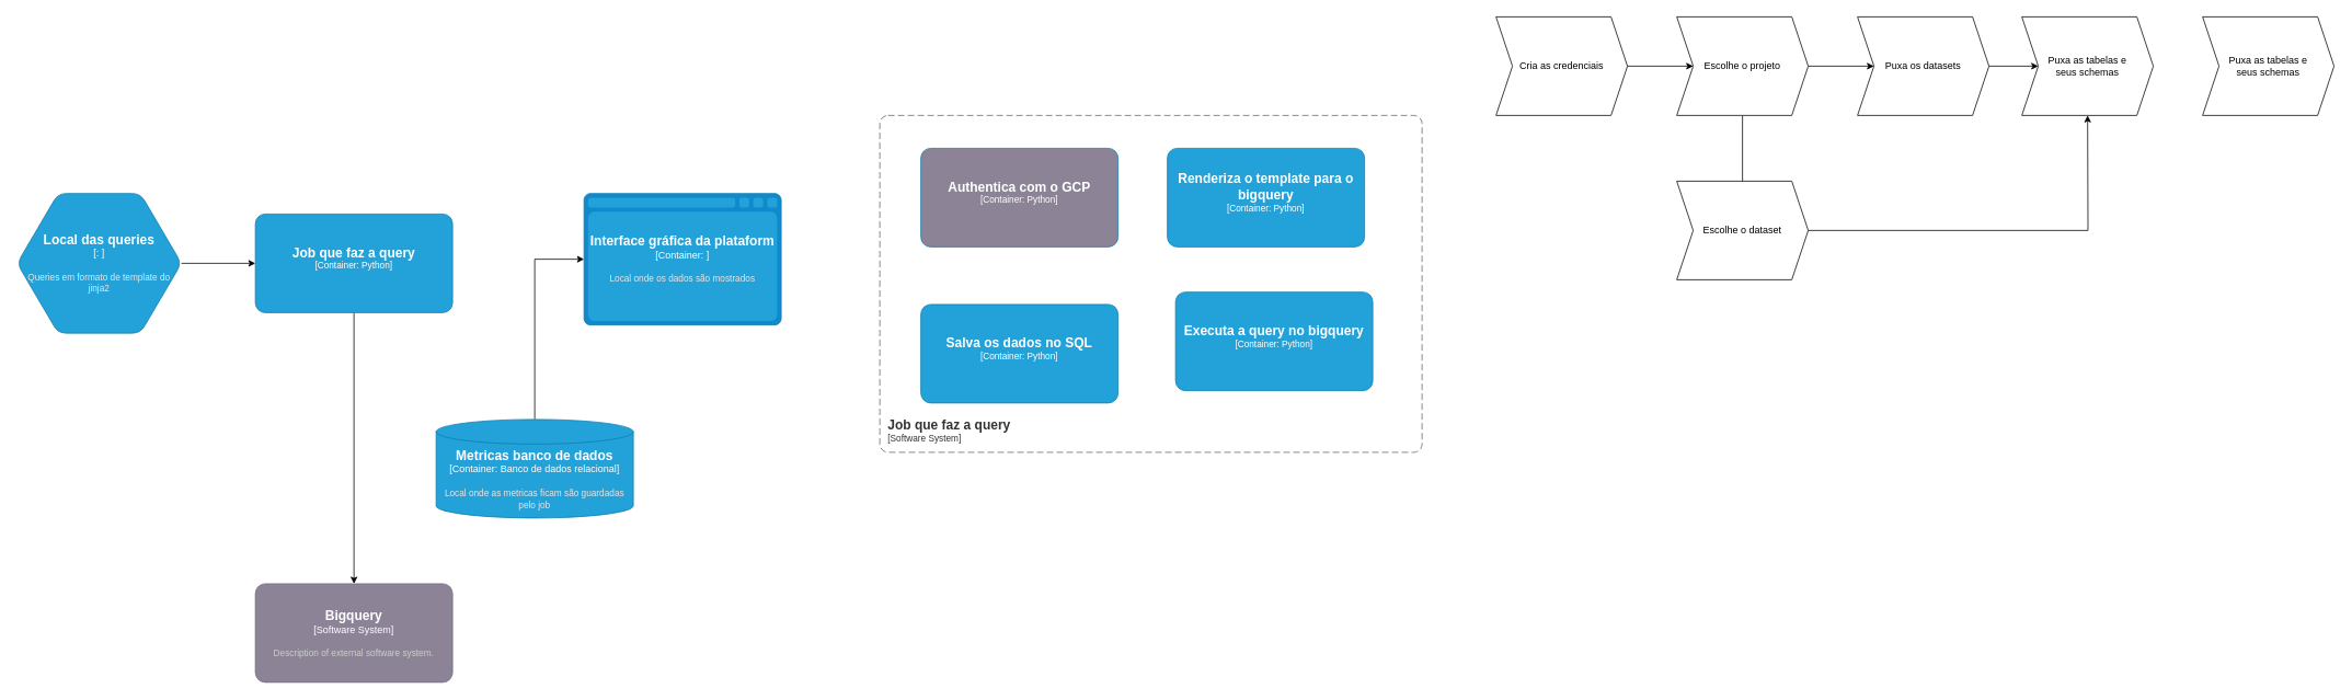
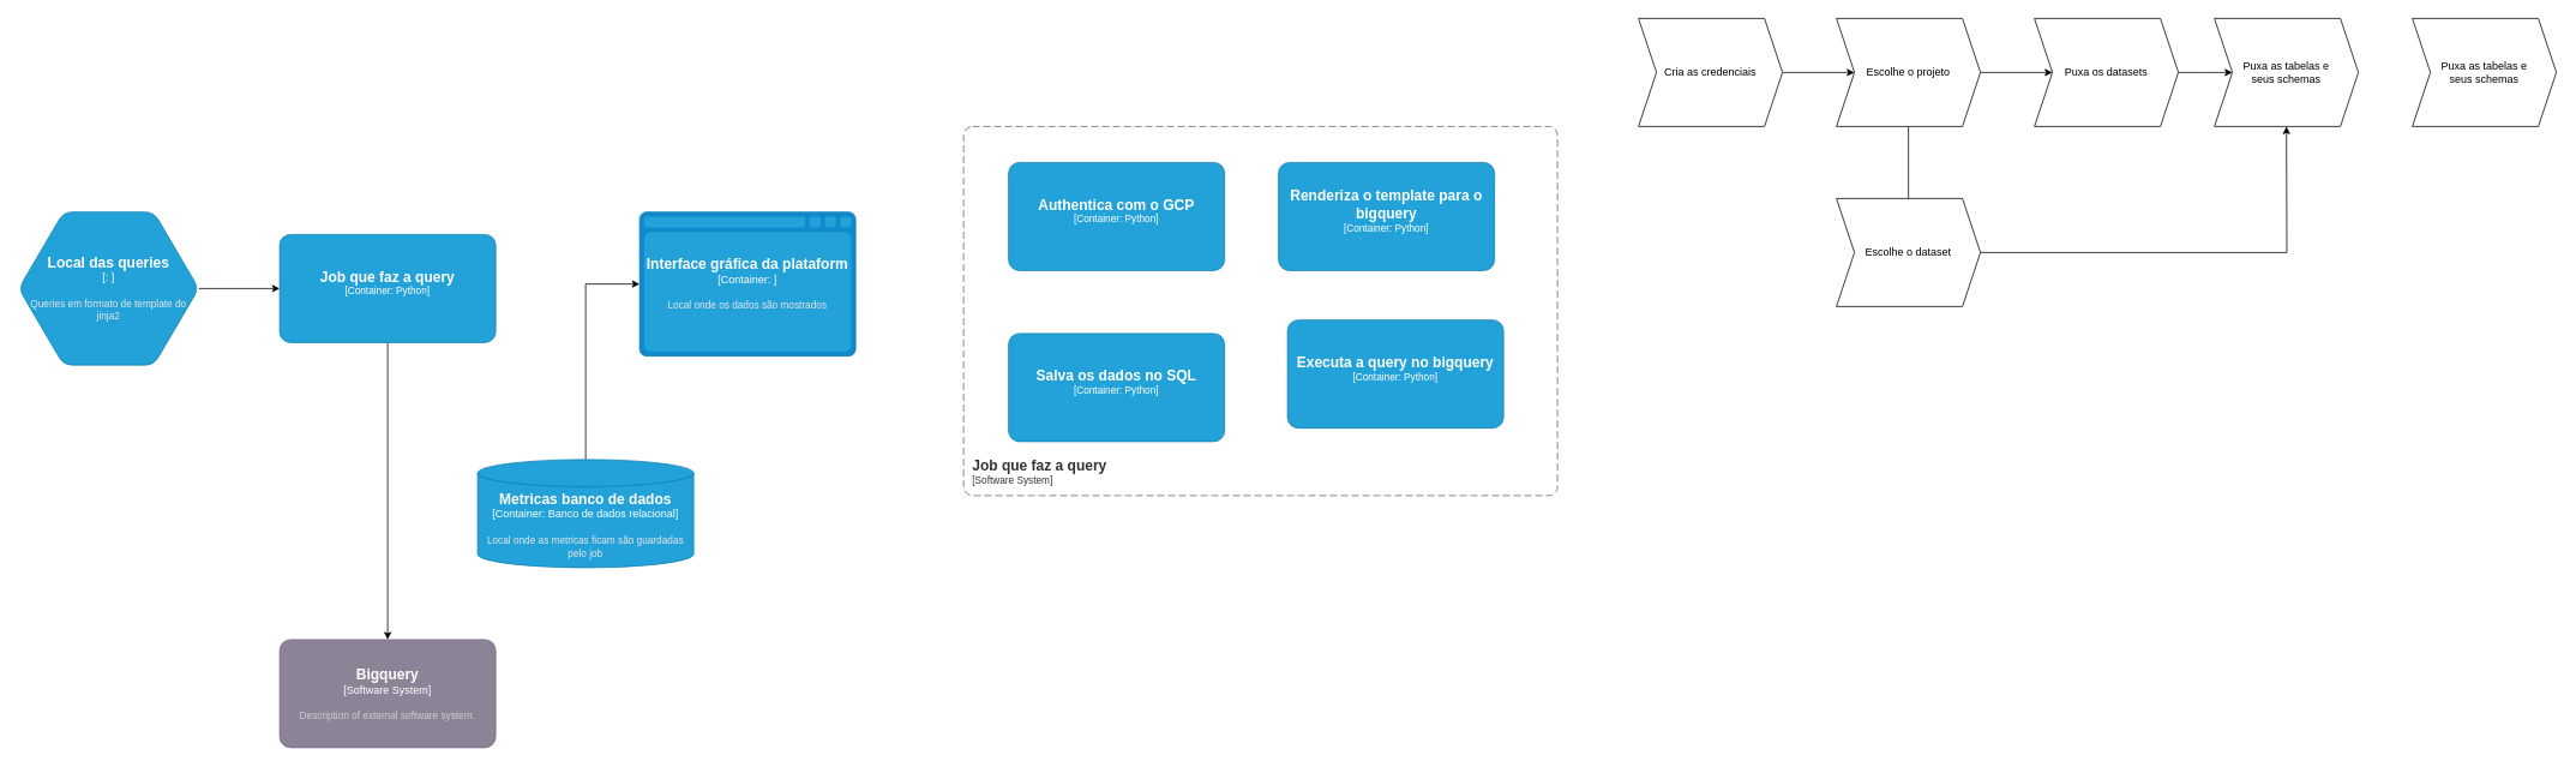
- <mxCell id="11" value="&lt;font style=&quot;font-size: 16px&quot;&gt;&lt;b&gt;Authentica com o GCP&lt;/b&gt;&lt;/font&gt;&lt;div&gt;[Container: Python]&lt;/div&gt;&lt;br&gt;&lt;div&gt;&lt;font style=&quot;font-size: 11px&quot;&gt;&lt;font color=&quot;#E6E6E6&quot;&gt;&lt;/font&gt;&lt;/div&gt;" style="rounded=1;whiteSpace=wrap;html=1;fontSize=11;labelBackgroundColor=none;fillColor=#8c8496;fontColor=#ffffff;align=center;arcSize=10;strokeColor=#0E7DAD;metaEdit=1;resizable=0;points=[[0.25,0,0],[0.5,0,0],[0.75,0,0],[1,0.25,0],[1,0.5,0],[1,0.75,0],[0.75,1,0],[0.5,1,0],[0.25,1,0],[0,0.75,0],[0,0.5,0],[0,0.25,0]];" parent="1" vertex="1"><mxGeometry x="1120" y="180" width="240" height="120" as="geometry" /></mxCell>
+ <mxCell id="11" value="&lt;font style=&quot;font-size: 16px&quot;&gt;&lt;b&gt;Authentica com o GCP&lt;/b&gt;&lt;/font&gt;&lt;div&gt;[Container: Python]&lt;/div&gt;&lt;br&gt;&lt;div&gt;&lt;font style=&quot;font-size: 11px&quot;&gt;&lt;font color=&quot;#E6E6E6&quot;&gt;&lt;/font&gt;&lt;/div&gt;" style="rounded=1;whiteSpace=wrap;html=1;fontSize=11;labelBackgroundColor=none;fillColor=#23A2D9;fontColor=#ffffff;align=center;arcSize=10;strokeColor=#0E7DAD;metaEdit=1;resizable=0;points=[[0.25,0,0],[0.5,0,0],[0.75,0,0],[1,0.25,0],[1,0.5,0],[1,0.75,0],[0.75,1,0],[0.5,1,0],[0.25,1,0],[0,0.75,0],[0,0.5,0],[0,0.25,0]];" parent="1" vertex="1"><mxGeometry x="1120" y="180" width="240" height="120" as="geometry" /></mxCell>
